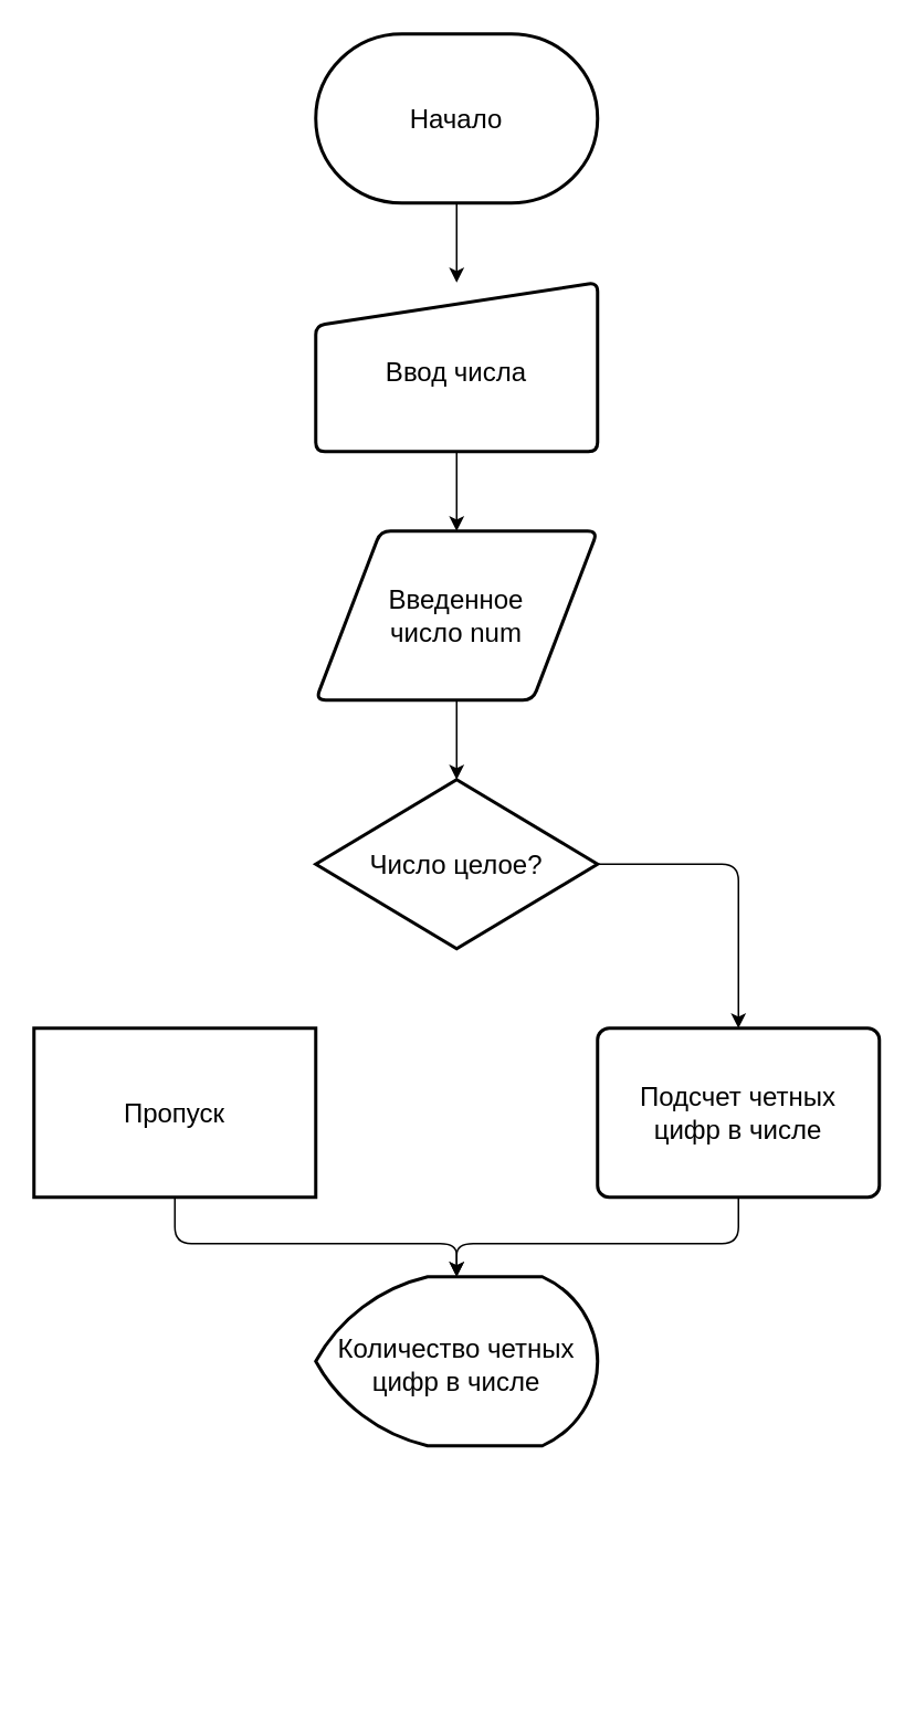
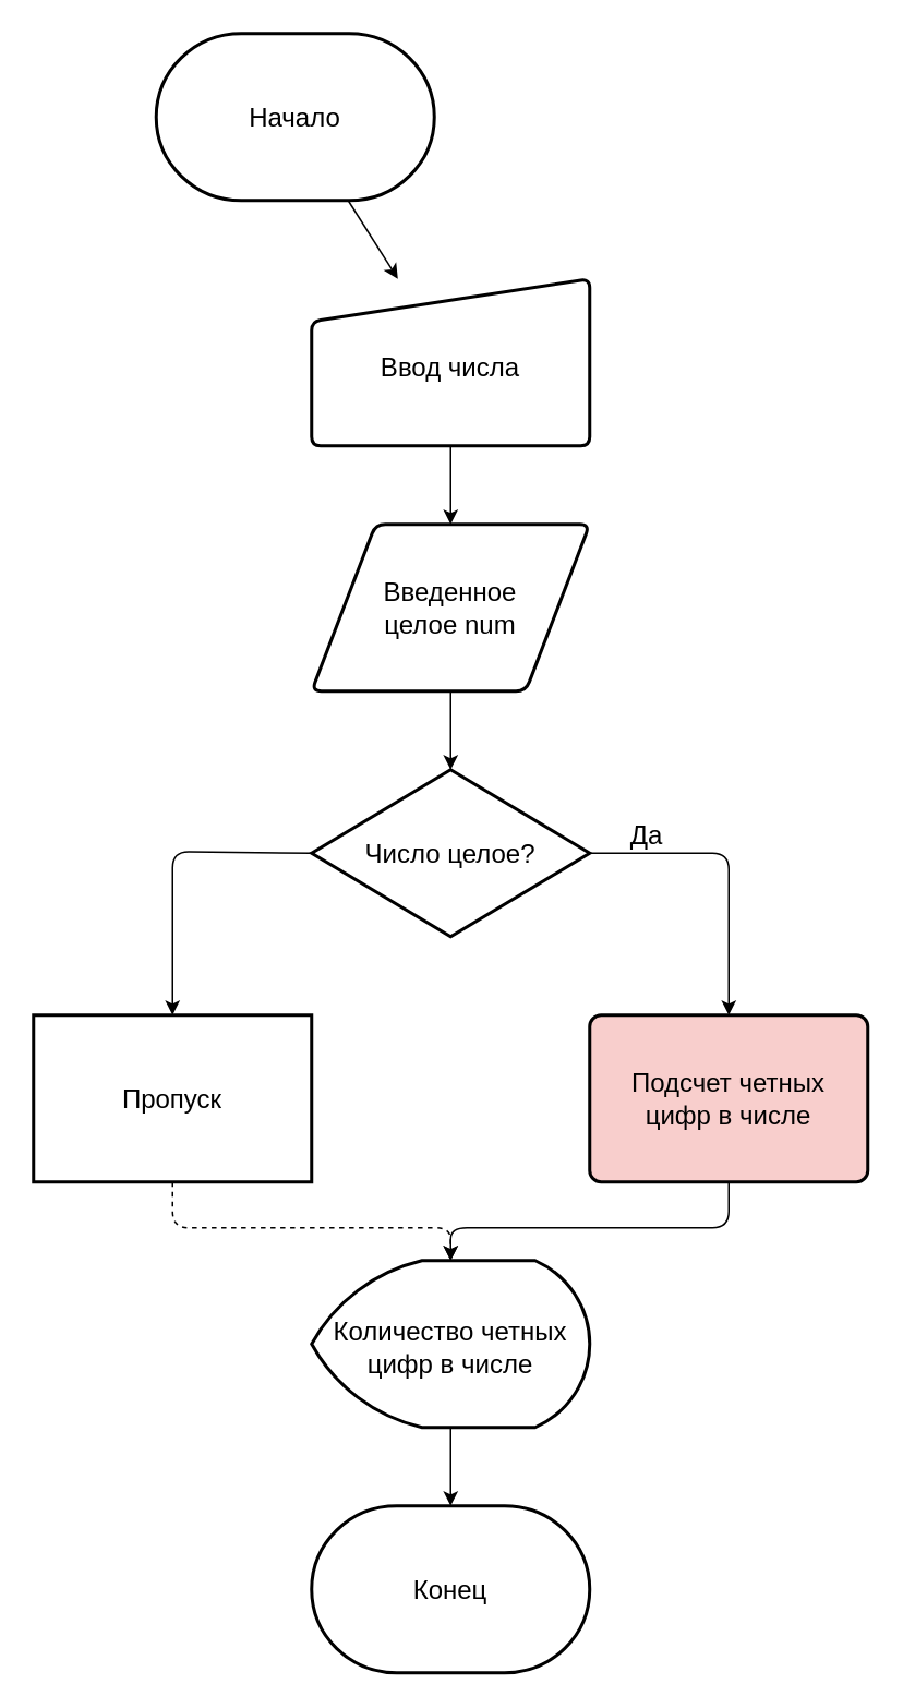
- <mxCell id="3" value="Начало" style="strokeWidth=2;html=1;shape=mxgraph.flowchart.terminator;whiteSpace=wrap;fontSize=16;aspect=fixed;" vertex="1" parent="1"><mxGeometry x="190" width="170" height="102" as="geometry" y="20" /></mxCell>
+ <mxCell id="3" value="Начало" style="strokeWidth=2;html=1;shape=mxgraph.flowchart.terminator;whiteSpace=wrap;fontSize=16;aspect=fixed;" vertex="1" parent="1"><mxGeometry x="95" y="20" width="170" height="102" as="geometry" /></mxCell>
- <mxCell id="7" value="Введенное&lt;br&gt;число num" style="shape=parallelogram;html=1;strokeWidth=2;perimeter=parallelogramPerimeter;whiteSpace=wrap;rounded=1;arcSize=12;size=0.23;fontSize=16;aspect=fixed;" vertex="1" parent="1"><mxGeometry x="190" y="320" width="170" height="102" as="geometry" /></mxCell>
+ <mxCell id="7" value="Введенное&lt;br&gt;целое num" style="shape=parallelogram;html=1;strokeWidth=2;perimeter=parallelogramPerimeter;whiteSpace=wrap;rounded=1;arcSize=12;size=0.23;fontSize=16;aspect=fixed;" vertex="1" parent="1"><mxGeometry x="190" y="320" width="170" height="102" as="geometry" /></mxCell>
+ <mxCell id="18" value="Да" style="text;strokeColor=none;align=center;fillColor=none;html=1;verticalAlign=middle;whiteSpace=wrap;rounded=0;fontSize=16;" vertex="1" parent="1"><mxGeometry x="365" y="495" width="60" height="30" as="geometry" /></mxCell>
+ <mxCell id="8" style="edgeStyle=none;html=1;entryX=0.5;entryY=0;entryDx=0;entryDy=0;fontSize=16;exitX=0;exitY=0.5;exitDx=0;exitDy=0;exitPerimeter=0;" edge="1" parent="1" source="10" target="12"><mxGeometry relative="1" as="geometry"><Array as="points"><mxPoint x="105" y="520" /></Array></mxGeometry></mxCell>
- <mxCell id="14" value="Подсчет четных &lt;br&gt;цифр в числе" style="rounded=1;whiteSpace=wrap;html=1;absoluteArcSize=1;arcSize=14;strokeWidth=2;fontSize=16;aspect=fixed;" vertex="1" parent="1"><mxGeometry x="360" y="620" width="170" height="102" as="geometry" /></mxCell>
+ <mxCell id="14" value="Подсчет четных &lt;br&gt;цифр в числе" style="rounded=1;whiteSpace=wrap;html=1;absoluteArcSize=1;arcSize=14;strokeWidth=2;fontSize=16;aspect=fixed;fillColor=#f8cecc;" vertex="1" parent="1"><mxGeometry x="360" y="620" width="170" height="102" as="geometry" /></mxCell>
- <mxCell id="11" style="edgeStyle=none;html=1;entryX=0.5;entryY=0;entryDx=0;entryDy=0;entryPerimeter=0;fontSize=16;exitX=0.5;exitY=1;exitDx=0;exitDy=0;" edge="1" parent="1" source="12" target="16"><mxGeometry relative="1" as="geometry"><Array as="points"><mxPoint x="105" y="750" /><mxPoint y="750" x="275" /></Array></mxGeometry></mxCell>
+ <mxCell id="11" style="edgeStyle=none;html=1;entryX=0.5;entryY=0;entryDx=0;entryDy=0;entryPerimeter=0;fontSize=16;exitX=0.5;exitY=1;exitDx=0;exitDy=0;dashed=1;" edge="1" parent="1" source="12" target="16"><mxGeometry relative="1" as="geometry"><Array as="points"><mxPoint x="105" y="750" /><mxPoint y="750" x="275" /></Array></mxGeometry></mxCell>
+ <mxCell id="15" value="" style="edgeStyle=none;html=1;fontSize=16;" edge="1" parent="1" source="16" target="17"><mxGeometry relative="1" as="geometry" /></mxCell>
+ <mxCell id="17" value="Конец" style="strokeWidth=2;html=1;shape=mxgraph.flowchart.terminator;whiteSpace=wrap;fontSize=16;aspect=fixed;" vertex="1" parent="1"><mxGeometry x="190" y="920" width="170" height="102" as="geometry" /></mxCell>
